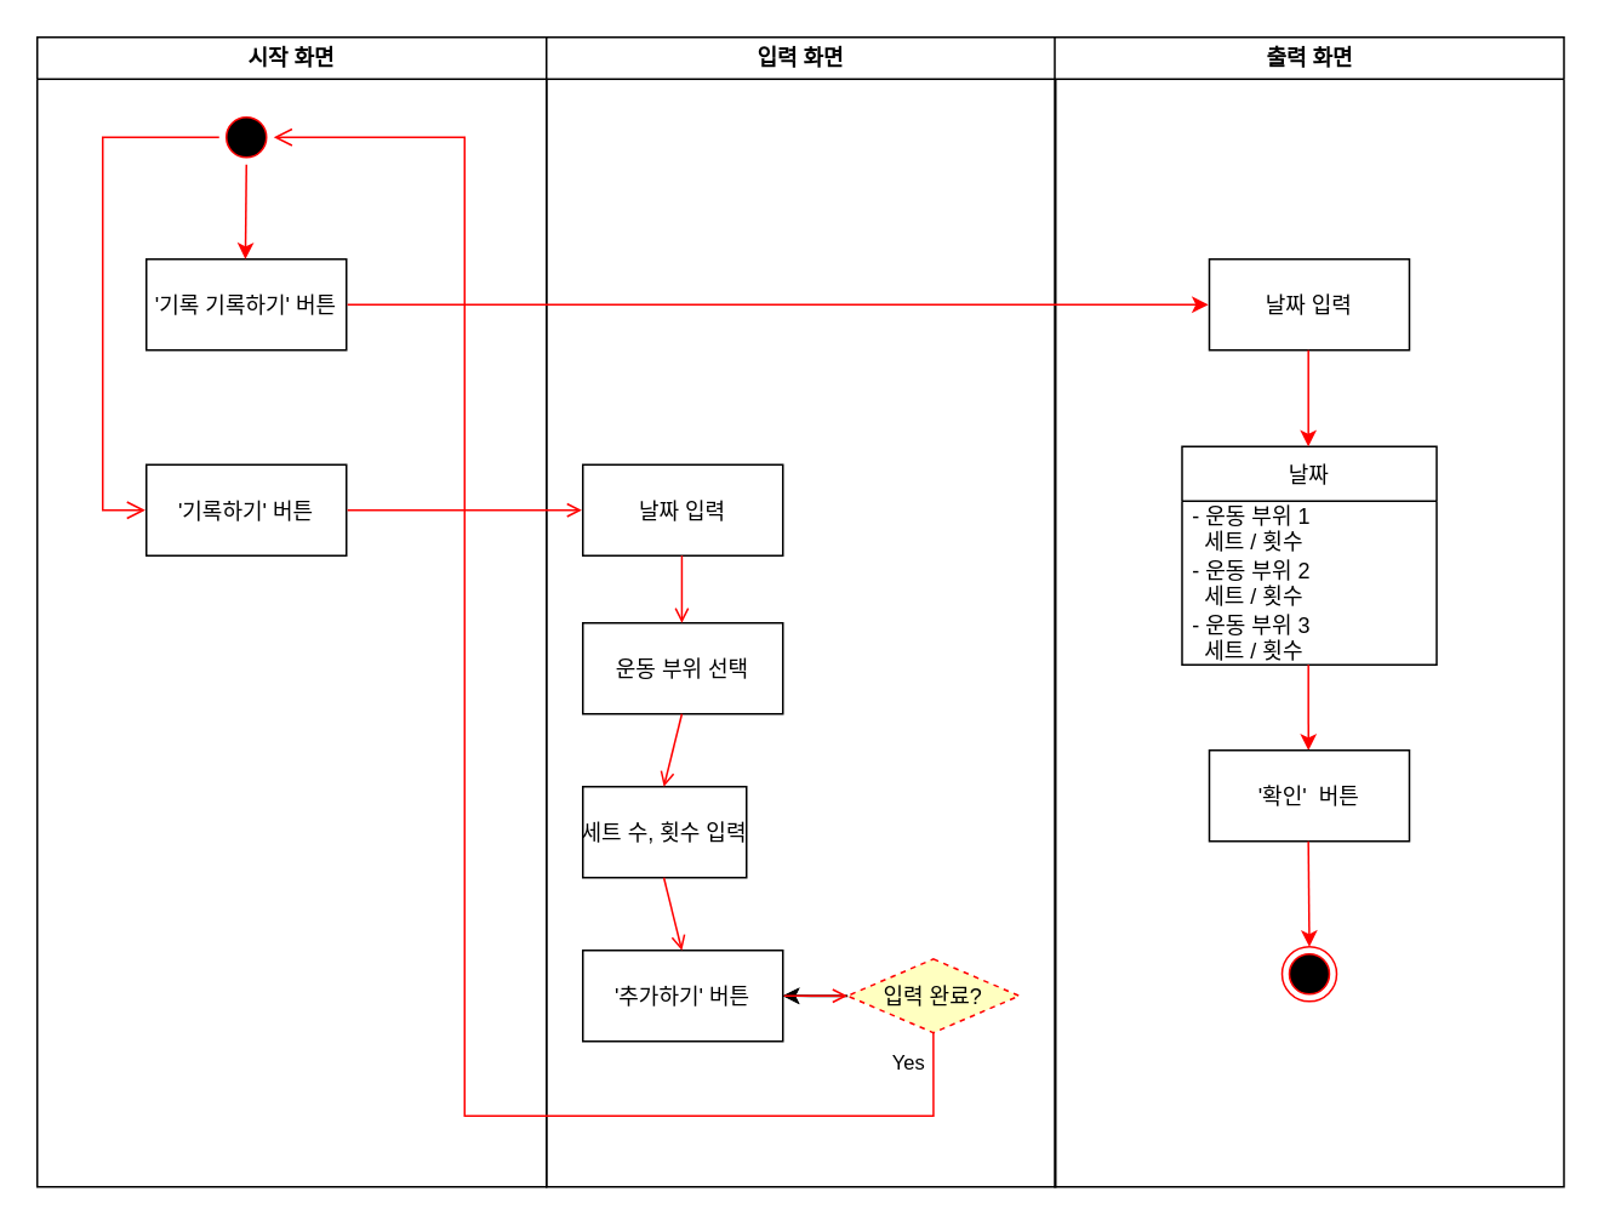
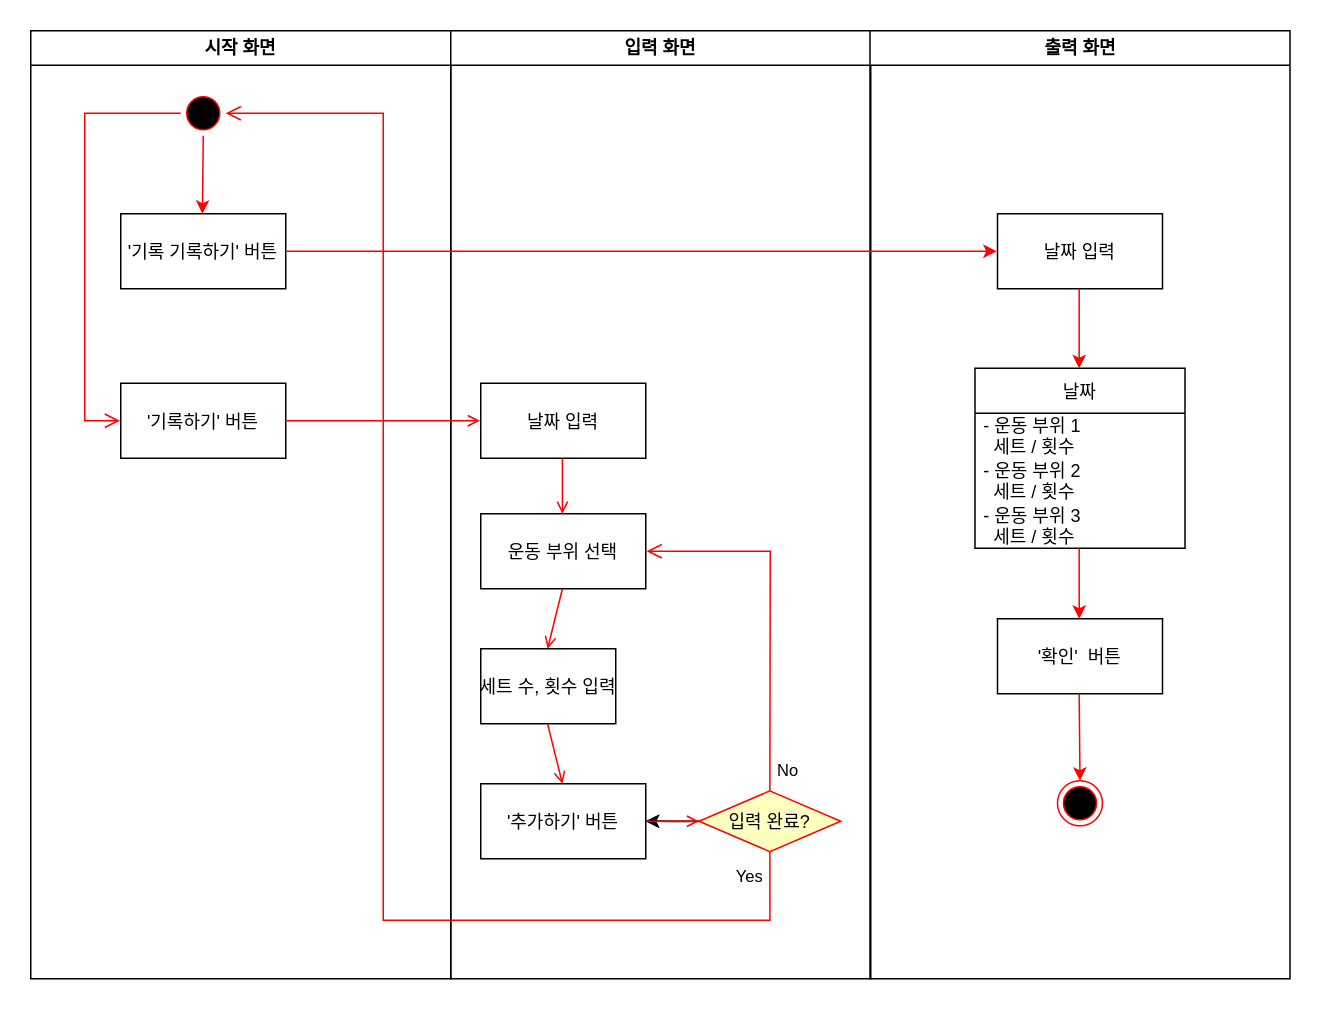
+ <mxCell id="20" value="No" style="edgeStyle=elbowEdgeStyle;elbow=horizontal;align=left;verticalAlign=bottom;endArrow=open;endSize=8;strokeColor=#FF0000;endFill=1;rounded=0;entryX=1.005;entryY=0.5;entryPerimeter=0;exitX=0.5;exitY=0;exitDx=0;exitDy=0;entryDx=0;entryDy=0;" edge="1" parent="8" source="16" target="10"><mxGeometry x="-0.962" y="-2" relative="1" as="geometry"><mxPoint x="175.5" y="147.25" as="targetPoint" /><Array as="points"><mxPoint x="213" y="352" /></Array><mxPoint x="225.5" y="372" as="sourcePoint" /><mxPoint x="1" as="offset" /></mxGeometry></mxCell>
- <mxCell id="16" value="입력 완료?" style="rhombus;fillColor=#ffffc0;strokeColor=#ff0000;dashed=1;" parent="8" vertex="1"><mxGeometry x="165.5" y="506.75" width="94.5" height="40.5" as="geometry" /></mxCell>
+ <mxCell id="16" value="입력 완료?" style="rhombus;fillColor=#ffffc0;strokeColor=#ff0000;" parent="8" vertex="1"><mxGeometry x="165.5" y="506.75" width="94.5" height="40.5" as="geometry" /></mxCell>
